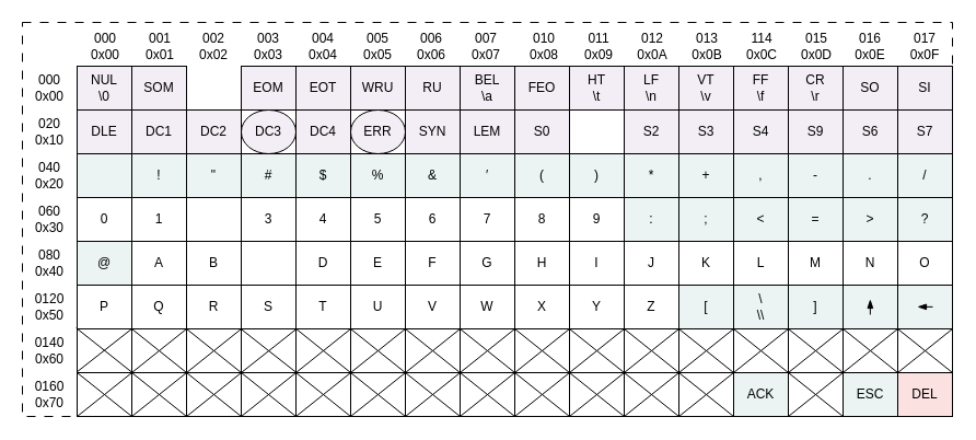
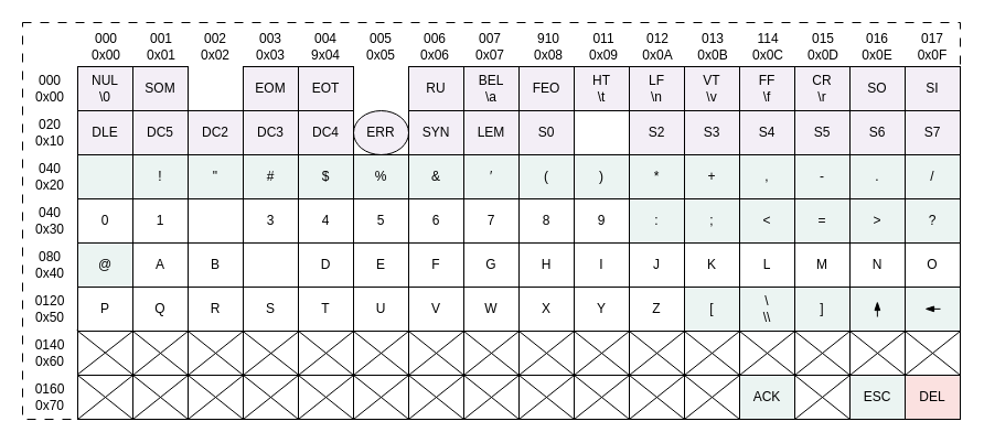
- <mxCell id="139" value="004&lt;br&gt;0x04" style="text;strokeColor=none;align=center;fillColor=none;html=1;verticalAlign=middle;whiteSpace=wrap;rounded=0;" vertex="1" parent="1"><mxGeometry x="270" y="27" width="50" height="30" as="geometry" /></mxCell>
+ <mxCell id="139" value="004&lt;br&gt;9x04" style="text;strokeColor=none;align=center;fillColor=none;html=1;verticalAlign=middle;whiteSpace=wrap;rounded=0;" vertex="1" parent="1"><mxGeometry x="270" y="27" width="50" height="30" as="geometry" /></mxCell>
- <mxCell id="143" value="010&lt;br&gt;0x08" style="text;strokeColor=none;align=center;fillColor=none;html=1;verticalAlign=middle;whiteSpace=wrap;rounded=0;" vertex="1" parent="1"><mxGeometry x="472" y="27" width="50" height="30" as="geometry" /></mxCell>
+ <mxCell id="143" value="910&lt;br&gt;0x08" style="text;strokeColor=none;align=center;fillColor=none;html=1;verticalAlign=middle;whiteSpace=wrap;rounded=0;" vertex="1" parent="1"><mxGeometry x="472" y="27" width="50" height="30" as="geometry" /></mxCell>
- <mxCell id="7" value="WRU" style="rounded=0;whiteSpace=wrap;html=1;points=[];fillColor=#C3ABD0;fillOpacity=20;" vertex="1" parent="1"><mxGeometry x="320" y="60" width="50" height="40" as="geometry" /></mxCell>
- <mxCell id="19" value="DC1" style="rounded=0;whiteSpace=wrap;html=1;points=[];fillColor=#C3ABD0;fillOpacity=20;" vertex="1" parent="1"><mxGeometry x="120" y="100" width="50" height="40" as="geometry" /></mxCell>
+ <mxCell id="19" value="DC5" style="rounded=0;whiteSpace=wrap;html=1;points=[];fillColor=#C3ABD0;fillOpacity=20;" vertex="1" parent="1"><mxGeometry x="120" y="100" width="50" height="40" as="geometry" /></mxCell>
- <mxCell id="21" value="DC3" style="ellipse;whiteSpace=wrap;html=1;points=[];fillColor=#C3ABD0;fillOpacity=20;" vertex="1" parent="1"><mxGeometry x="220" y="100" width="50" height="40" as="geometry" /></mxCell>
+ <mxCell id="21" value="DC3" style="rounded=0;whiteSpace=wrap;html=1;points=[];fillColor=#C3ABD0;fillOpacity=20;" vertex="1" parent="1"><mxGeometry x="220" y="100" width="50" height="40" as="geometry" /></mxCell>
- <mxCell id="30" value="S9" style="rounded=0;whiteSpace=wrap;html=1;points=[];fillColor=#C3ABD0;fillOpacity=20;" vertex="1" parent="1"><mxGeometry x="720" y="100" width="50" height="40" as="geometry" /></mxCell>
+ <mxCell id="30" value="S5" style="rounded=0;whiteSpace=wrap;html=1;points=[];fillColor=#C3ABD0;fillOpacity=20;" vertex="1" parent="1"><mxGeometry x="720" y="100" width="50" height="40" as="geometry" /></mxCell>
- <mxCell id="130" value="060&lt;br&gt;0x30" style="text;strokeColor=none;align=center;fillColor=none;html=1;verticalAlign=middle;whiteSpace=wrap;rounded=0;" vertex="1" parent="1"><mxGeometry x="20" y="185" width="50" height="30" as="geometry" /></mxCell>
+ <mxCell id="130" value="040&lt;br&gt;0x30" style="text;strokeColor=none;align=center;fillColor=none;html=1;verticalAlign=middle;whiteSpace=wrap;rounded=0;" vertex="1" parent="1"><mxGeometry x="20" y="185" width="50" height="30" as="geometry" /></mxCell>
